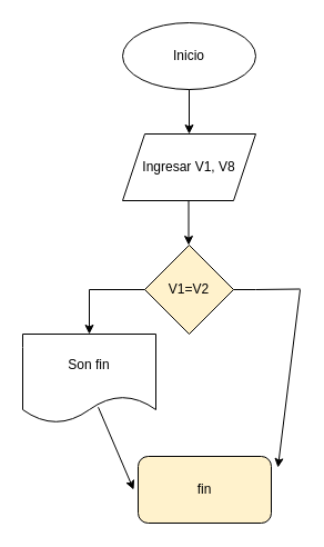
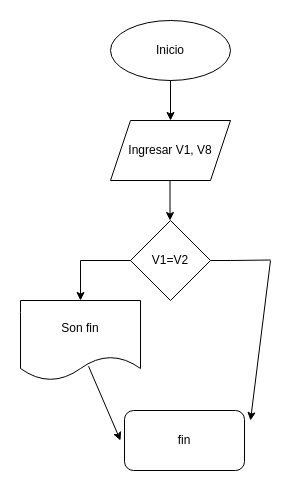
- <mxCell id="6" value="V1=V2" style="rhombus;whiteSpace=wrap;html=1;fillColor=#fff2cc;" vertex="1" parent="1"><mxGeometry x="130" y="220" width="80" height="80" as="geometry" /></mxCell>
+ <mxCell id="6" value="V1=V2" style="rhombus;whiteSpace=wrap;html=1;" vertex="1" parent="1"><mxGeometry x="130" y="220" width="80" height="80" as="geometry" /></mxCell>
- <mxCell id="12" value="fin" style="rounded=1;whiteSpace=wrap;html=1;fillColor=#fff2cc;" vertex="1" parent="1"><mxGeometry x="124" y="410" width="120" height="60" as="geometry" /></mxCell>
+ <mxCell id="12" value="fin" style="rounded=1;whiteSpace=wrap;html=1;" vertex="1" parent="1"><mxGeometry x="124" y="410" width="120" height="60" as="geometry" /></mxCell>
